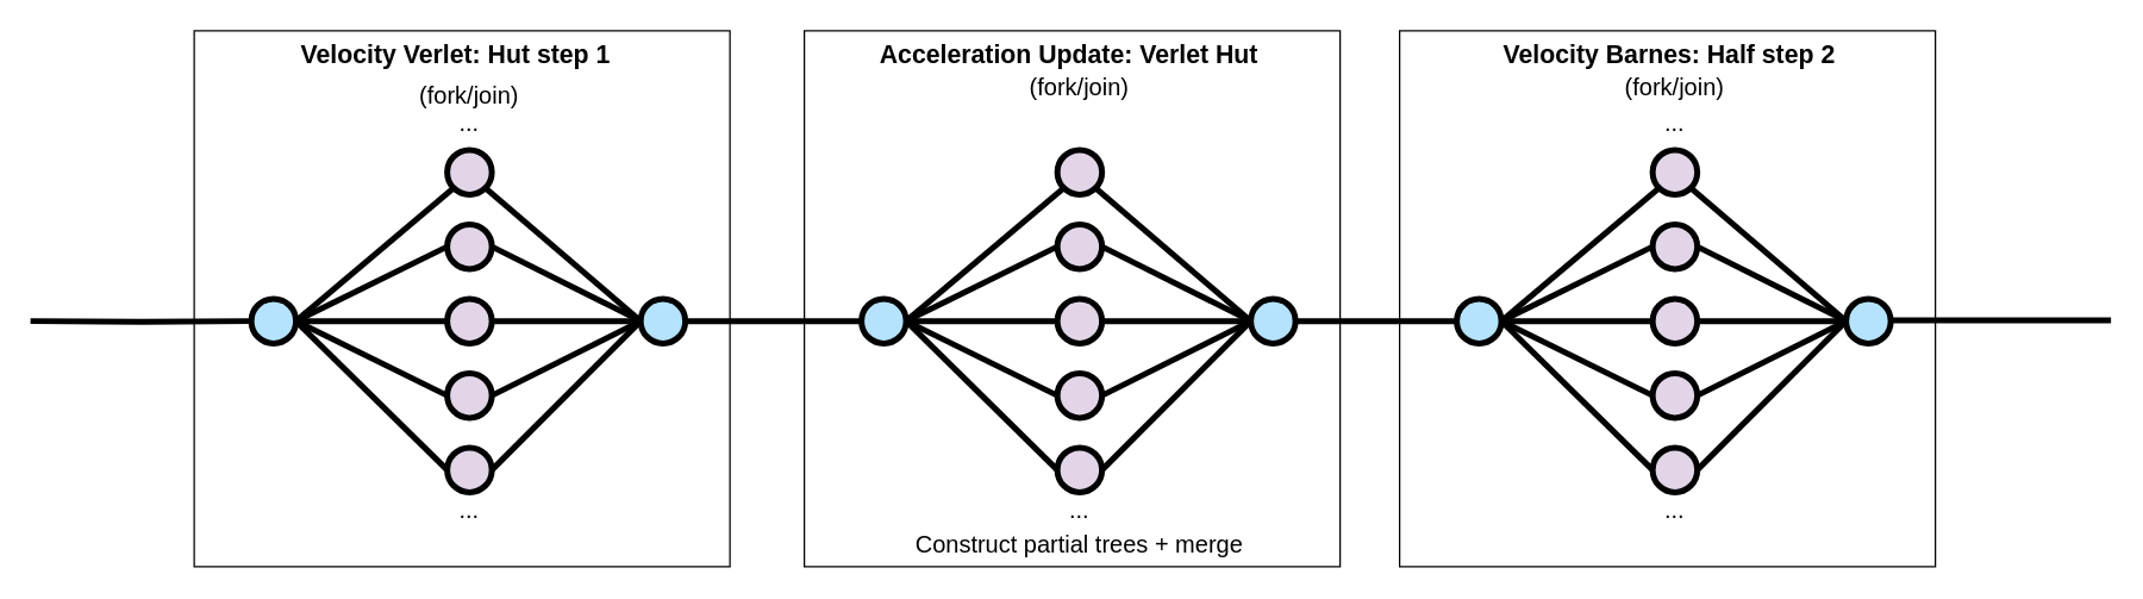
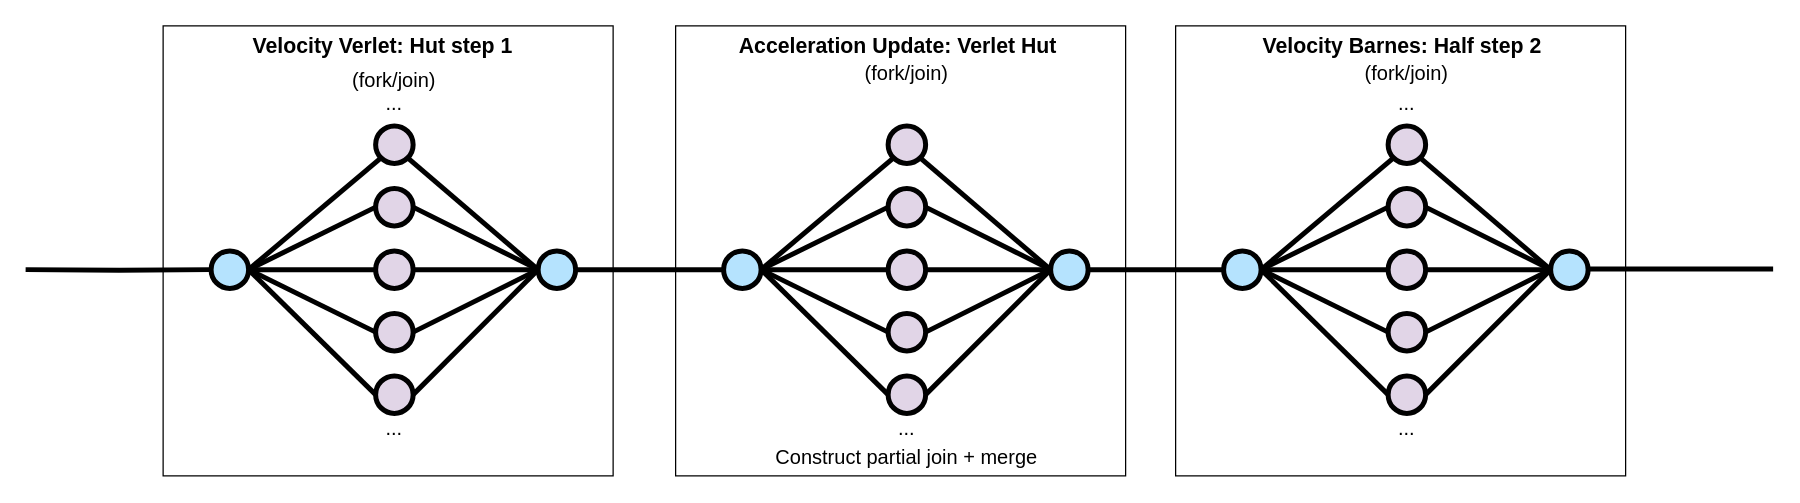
- <mxCell id="71" value="Construct partial trees + merge" style="text;strokeColor=none;fillColor=none;align=center;verticalAlign=middle;overflow=hidden;html=1;whiteSpace=wrap;fontSize=16;" vertex="1" parent="1"><mxGeometry x="570" y="350" width="310" height="30" as="geometry" /></mxCell>
+ <mxCell id="71" value="Construct partial join + merge" style="text;strokeColor=none;fillColor=none;align=center;verticalAlign=middle;overflow=hidden;html=1;whiteSpace=wrap;fontSize=16;" vertex="1" parent="1"><mxGeometry x="570" y="350" width="310" height="30" as="geometry" /></mxCell>
